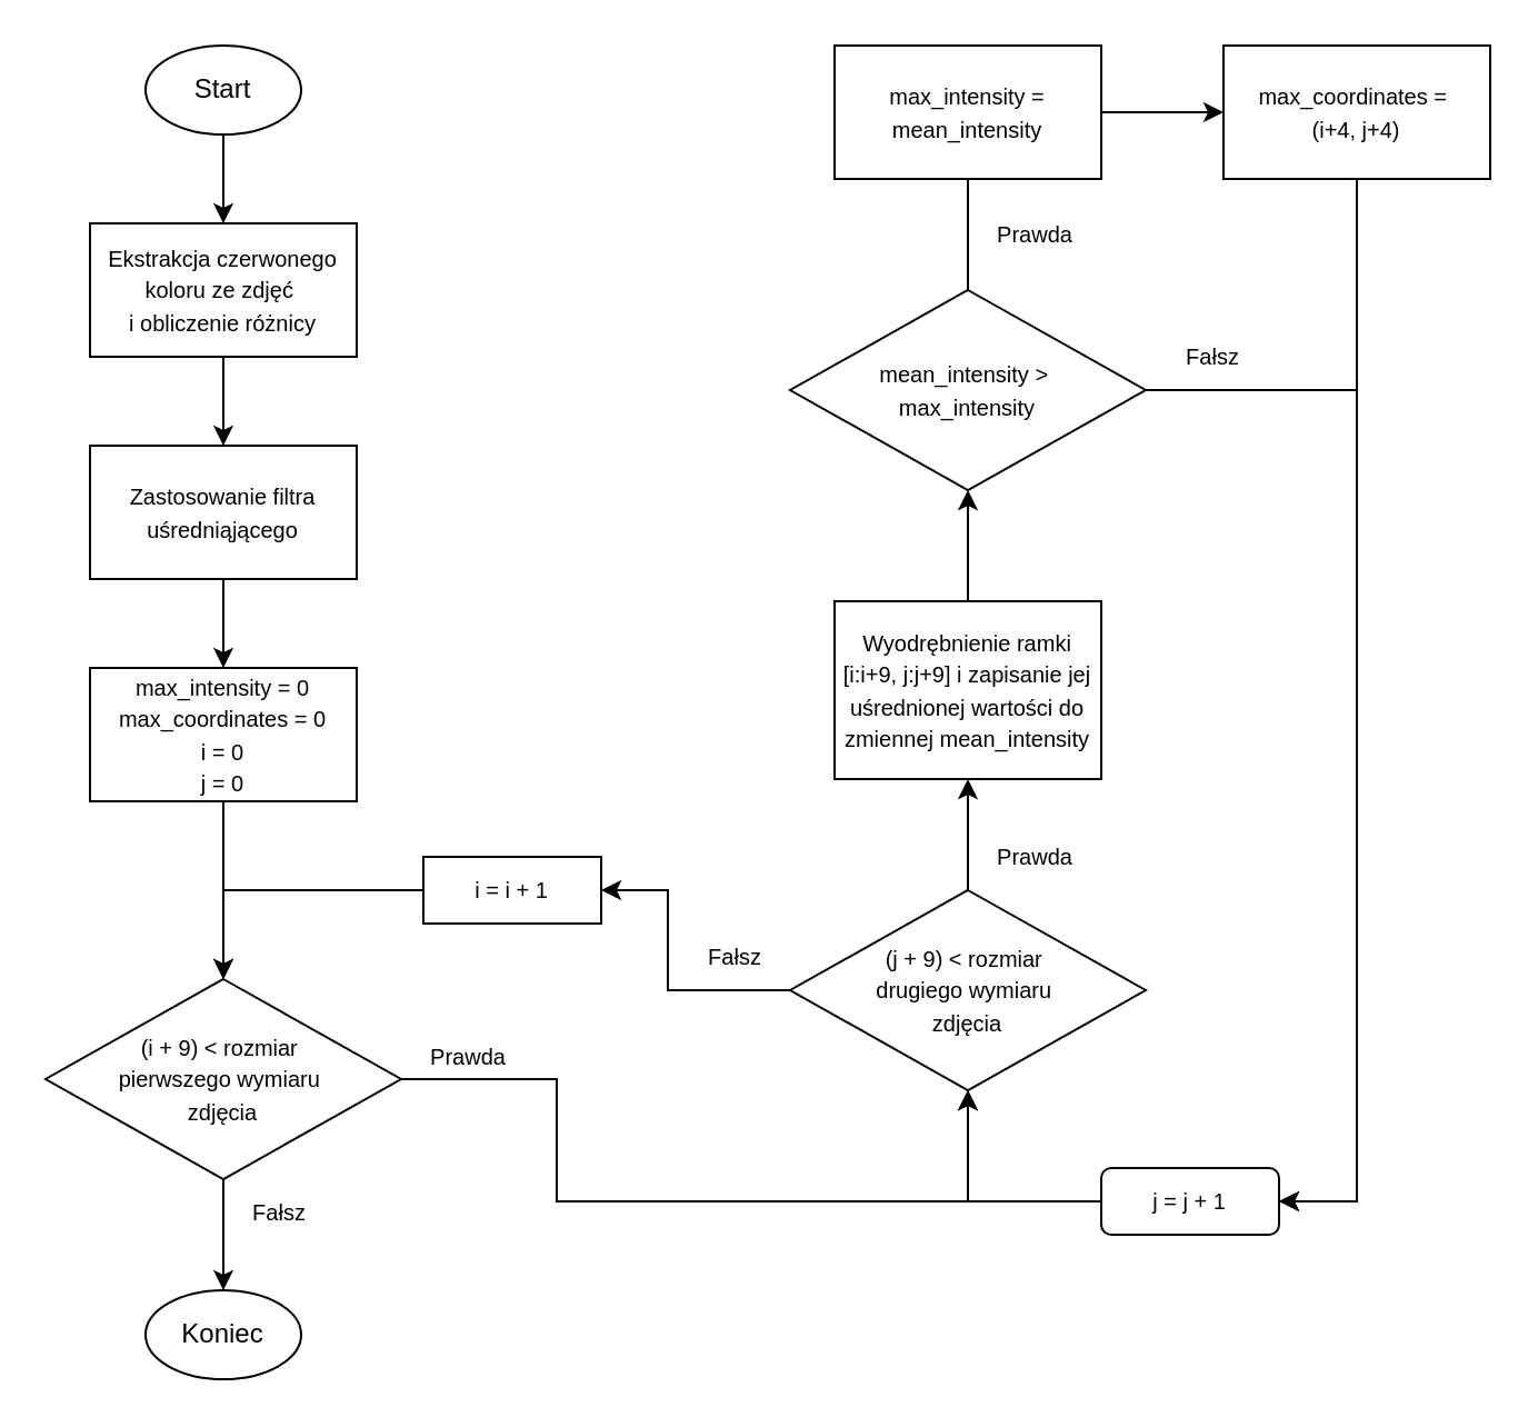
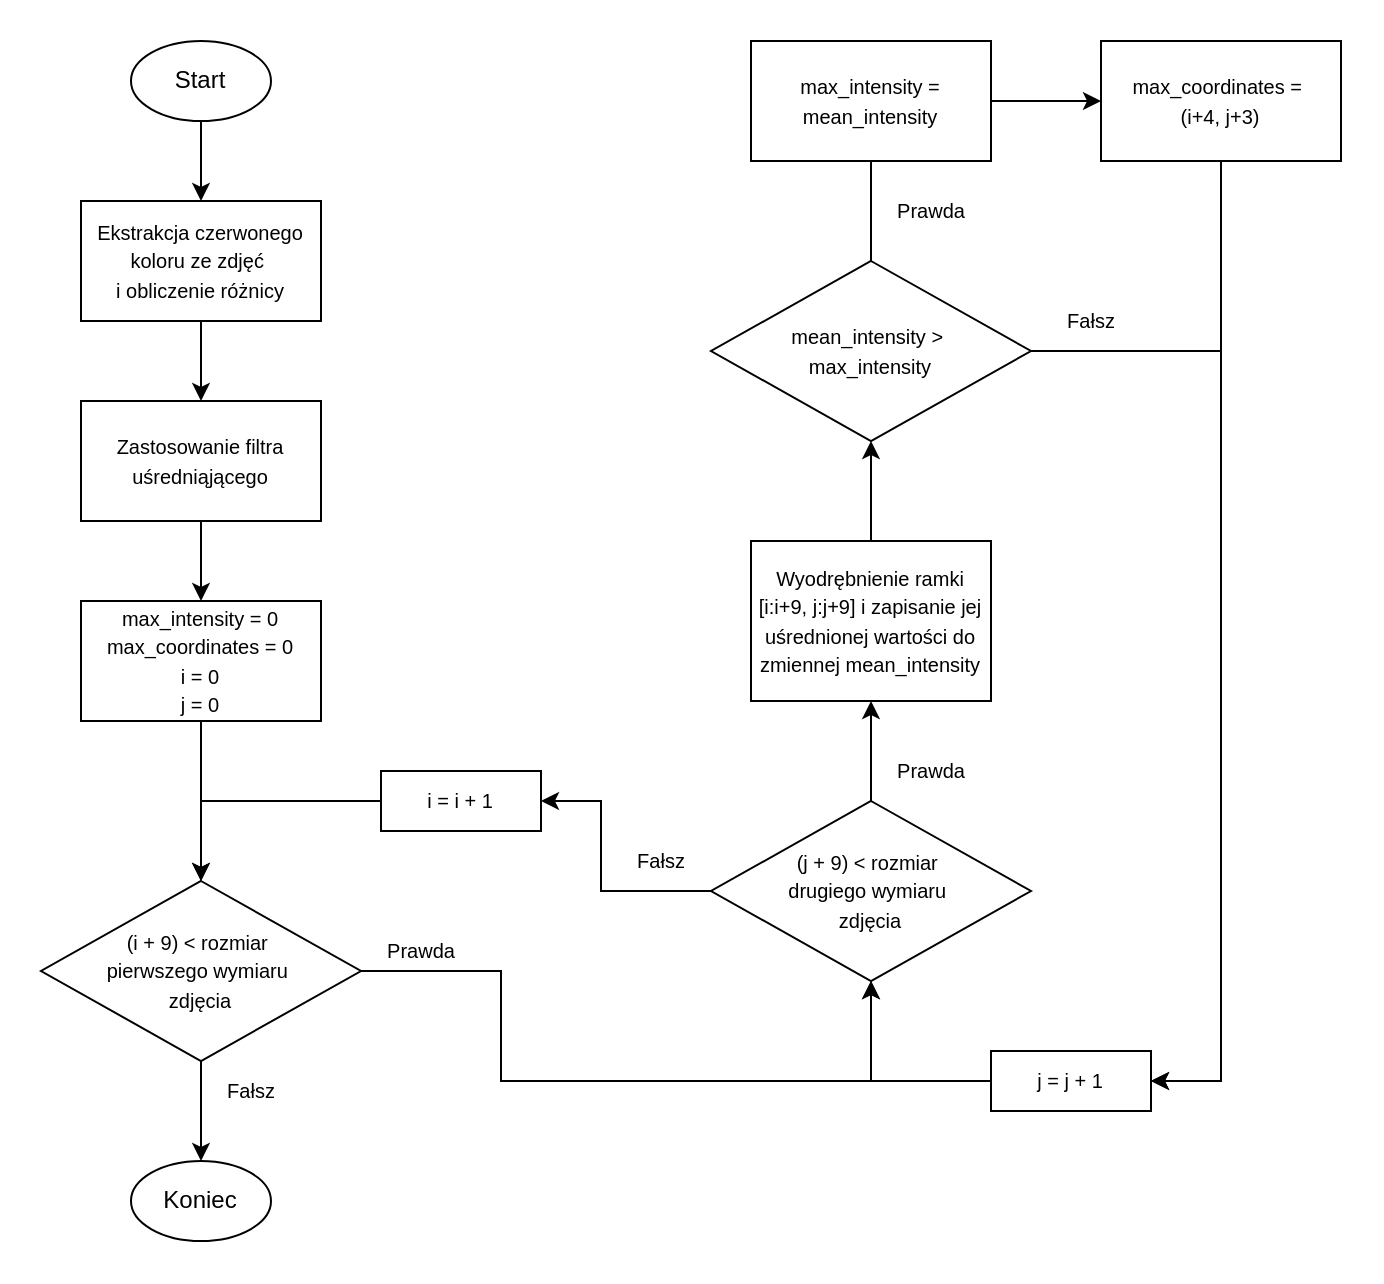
- <mxCell id="35" value="&lt;div&gt;&lt;font style=&quot;font-size: 10px;&quot;&gt;max_coordinates =&amp;nbsp;&lt;/font&gt;&lt;/div&gt;&lt;div&gt;&lt;font style=&quot;font-size: 10px;&quot;&gt;(i+4, j+4)&lt;/font&gt;&lt;/div&gt;" style="rounded=0;whiteSpace=wrap;html=1;" parent="1" vertex="1"><mxGeometry x="550" y="20" width="120" height="60" as="geometry" /></mxCell>
+ <mxCell id="35" value="&lt;div&gt;&lt;font style=&quot;font-size: 10px;&quot;&gt;max_coordinates =&amp;nbsp;&lt;/font&gt;&lt;/div&gt;&lt;div&gt;&lt;font style=&quot;font-size: 10px;&quot;&gt;(i+4, j+3)&lt;/font&gt;&lt;/div&gt;" style="rounded=0;whiteSpace=wrap;html=1;" parent="1" vertex="1"><mxGeometry x="550" y="20" width="120" height="60" as="geometry" /></mxCell>
- <mxCell id="34" value="&lt;font style=&quot;font-size: 10px;&quot;&gt;j = j + 1&lt;br&gt;&lt;/font&gt;" style="whiteSpace=wrap;html=1;rounded=1;" parent="1" vertex="1"><mxGeometry x="495" y="525" width="80" height="30" as="geometry" /></mxCell>
+ <mxCell id="34" value="&lt;font style=&quot;font-size: 10px;&quot;&gt;j = j + 1&lt;br&gt;&lt;/font&gt;" style="rounded=0;whiteSpace=wrap;html=1;" parent="1" vertex="1"><mxGeometry x="495" y="525" width="80" height="30" as="geometry" /></mxCell>
